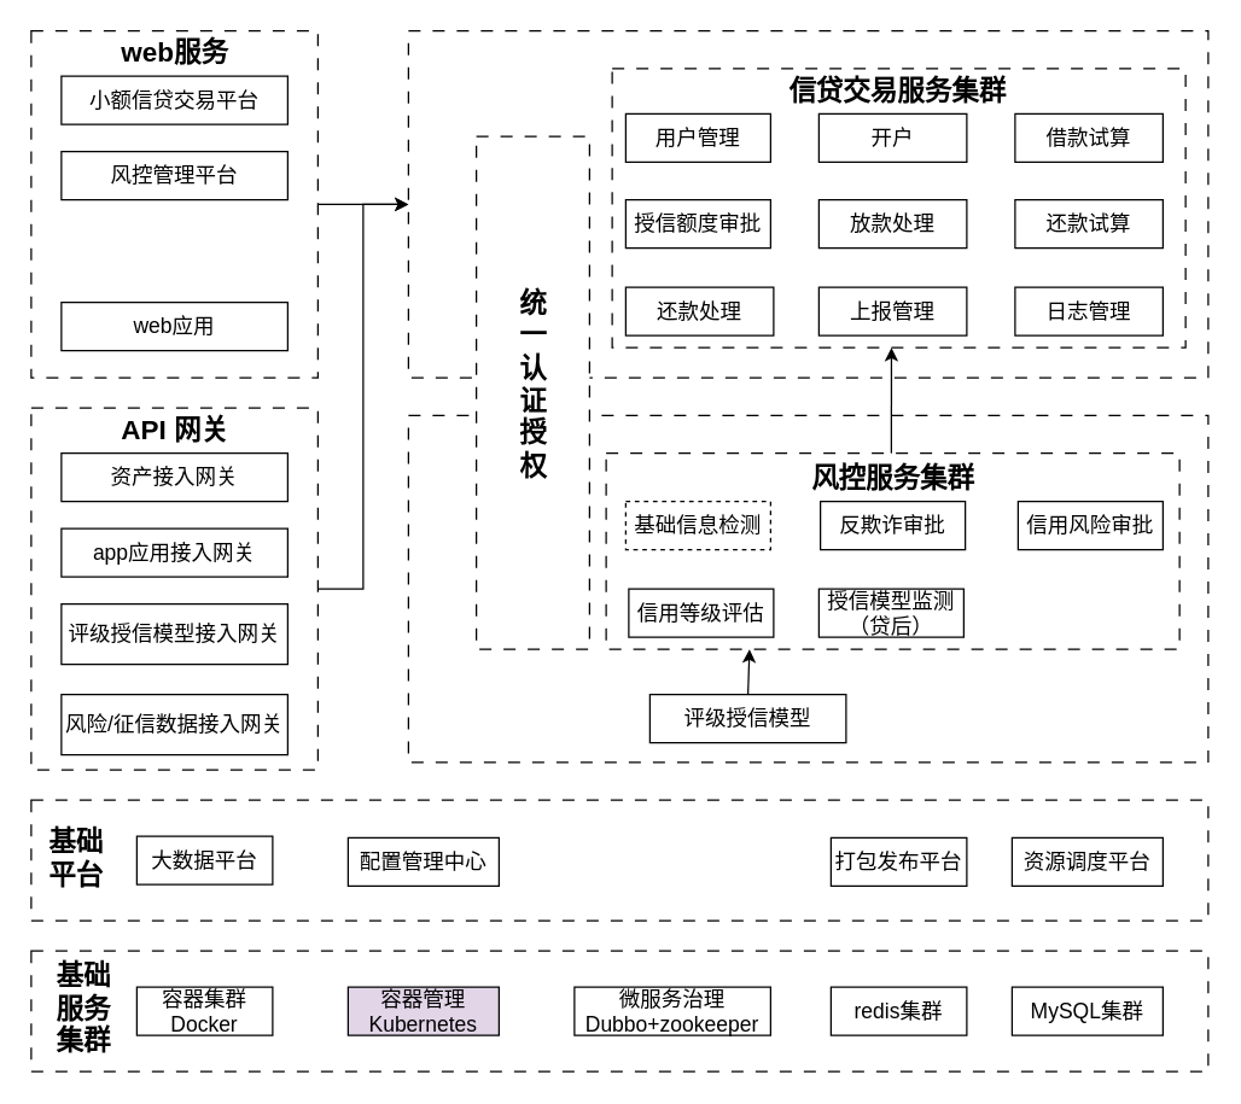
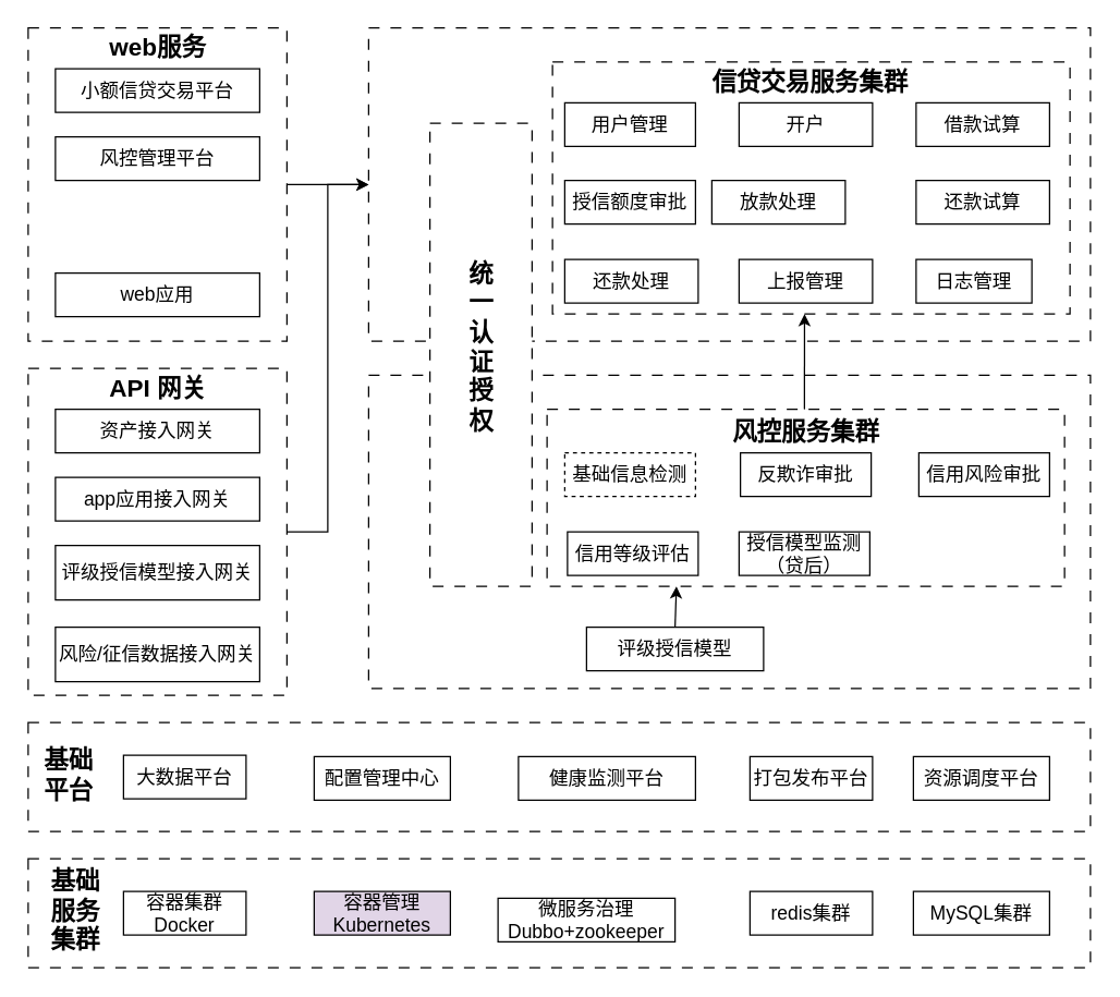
- <mxCell id="39" value="&lt;span style=&quot;font-size: 14px;&quot;&gt;放款处理&lt;/span&gt;" style="rounded=0;whiteSpace=wrap;html=1;" vertex="1" parent="1"><mxGeometry x="542" y="132" width="98" height="32" as="geometry" /></mxCell>
+ <mxCell id="39" value="&lt;span style=&quot;font-size: 14px;&quot;&gt;放款处理&lt;/span&gt;" style="rounded=0;whiteSpace=wrap;html=1;" vertex="1" parent="1"><mxGeometry x="522" y="132" width="98" height="32" as="geometry" /></mxCell>
- <mxCell id="43" value="&lt;span style=&quot;font-size: 14px;&quot;&gt;日志管理&lt;/span&gt;" style="rounded=0;whiteSpace=wrap;html=1;" vertex="1" parent="1"><mxGeometry x="672" y="190" width="98" height="32" as="geometry" /></mxCell>
+ <mxCell id="43" value="&lt;span style=&quot;font-size: 14px;&quot;&gt;日志管理&lt;/span&gt;" style="rounded=0;whiteSpace=wrap;html=1;" vertex="1" parent="1"><mxGeometry x="672" y="190" width="85" height="32" as="geometry" /></mxCell>
+ <mxCell id="13" value="&lt;span style=&quot;font-size: 14px;&quot;&gt;健康监测平台&lt;br&gt;&lt;/span&gt;" style="rounded=0;whiteSpace=wrap;html=1;" vertex="1" parent="1"><mxGeometry x="380" y="555" width="130" height="32" as="geometry" /></mxCell>
- <mxCell id="6" value="&lt;span style=&quot;font-size: 14px;&quot;&gt;微服务治理&lt;br&gt;Dubbo+zookeeper&lt;br&gt;&lt;/span&gt;" style="rounded=0;whiteSpace=wrap;html=1;" vertex="1" parent="1"><mxGeometry x="380" y="654" width="130" height="32" as="geometry" /></mxCell>
+ <mxCell id="6" value="&lt;span style=&quot;font-size: 14px;&quot;&gt;微服务治理&lt;br&gt;Dubbo+zookeeper&lt;br&gt;&lt;/span&gt;" style="rounded=0;whiteSpace=wrap;html=1;" vertex="1" parent="1"><mxGeometry x="365" y="659" width="130" height="32" as="geometry" /></mxCell>
